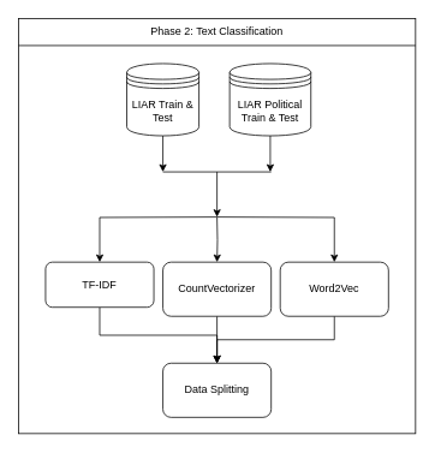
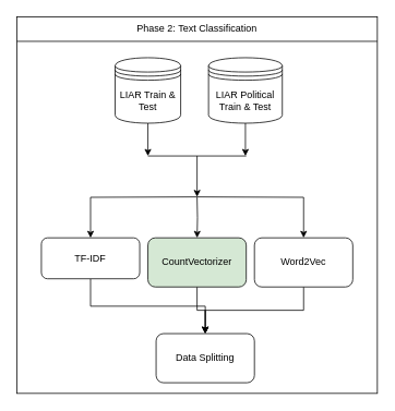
- <mxCell id="9" value="CountVectorizer" style="rounded=1;whiteSpace=wrap;html=1;" vertex="1" parent="1"><mxGeometry x="180" y="290" width="120" height="60" as="geometry" /></mxCell>
+ <mxCell id="9" value="CountVectorizer" style="rounded=1;whiteSpace=wrap;html=1;fillColor=#d5e8d4;" vertex="1" parent="1"><mxGeometry x="180" y="290" width="120" height="60" as="geometry" /></mxCell>
- <mxCell id="15" value="Data Splitting" style="rounded=1;whiteSpace=wrap;html=1;" vertex="1" parent="1"><mxGeometry x="180" y="402" width="120" height="60" as="geometry" /></mxCell>
+ <mxCell id="15" value="Data Splitting" style="rounded=1;whiteSpace=wrap;html=1;" vertex="1" parent="1"><mxGeometry x="190" y="407" width="120" height="60" as="geometry" /></mxCell>
